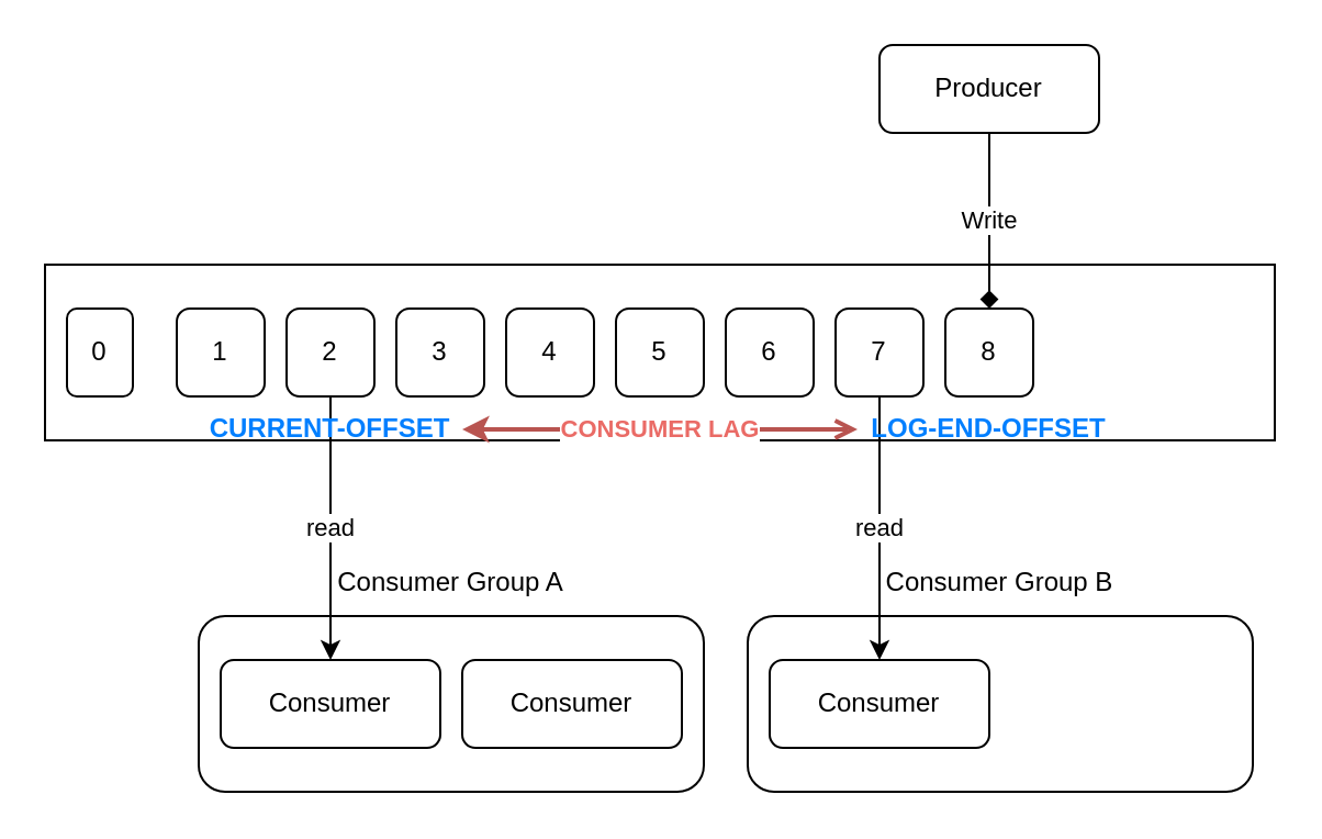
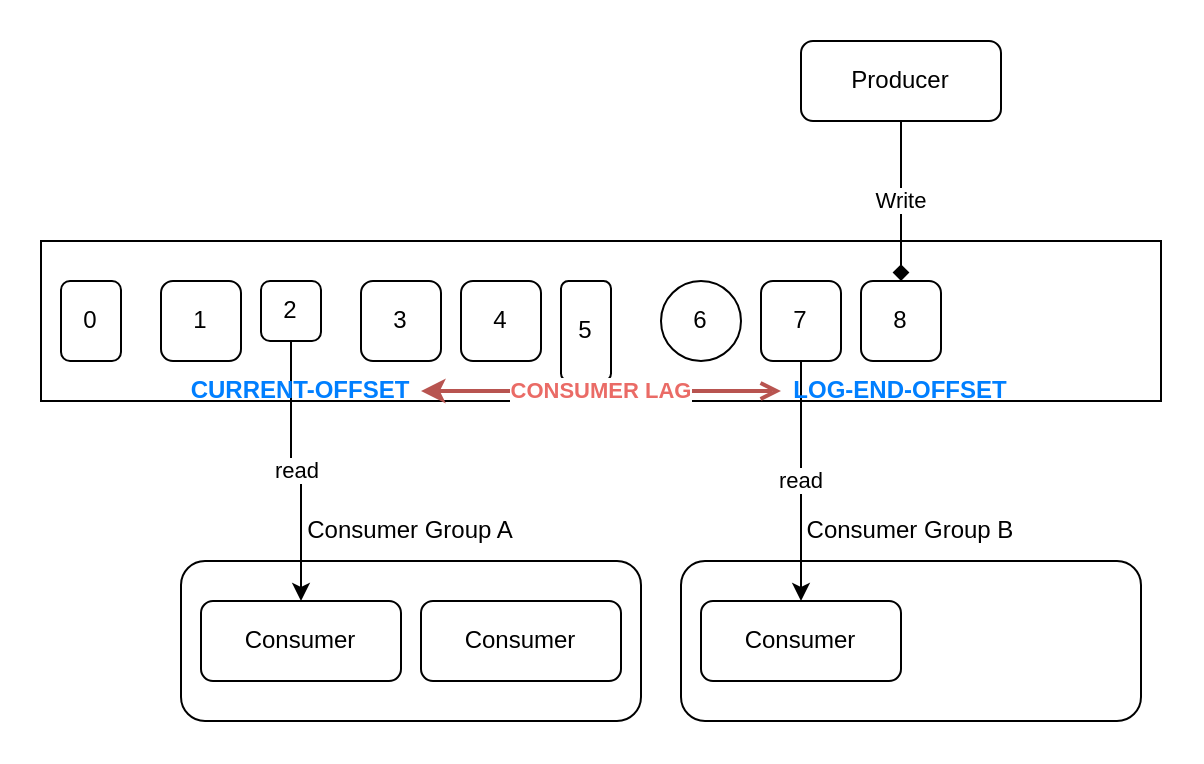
- <mxCell id="8" value="2" style="rounded=1;whiteSpace=wrap;html=1;" parent="1" vertex="1"><mxGeometry x="130" y="140" width="40" height="40" as="geometry" /></mxCell>
+ <mxCell id="8" value="2" style="rounded=1;whiteSpace=wrap;html=1;" parent="1" vertex="1"><mxGeometry x="130" y="140" width="30" height="30" as="geometry" /></mxCell>
- <mxCell id="11" value="5" style="rounded=1;whiteSpace=wrap;html=1;" parent="1" vertex="1"><mxGeometry x="280" y="140" width="40" height="40" as="geometry" /></mxCell>
+ <mxCell id="11" value="5" style="rounded=1;whiteSpace=wrap;html=1;" parent="1" vertex="1"><mxGeometry x="280" y="140" width="25" height="50" as="geometry" /></mxCell>
- <mxCell id="12" value="6" style="rounded=1;whiteSpace=wrap;html=1;" parent="1" vertex="1"><mxGeometry x="330" y="140" width="40" height="40" as="geometry" /></mxCell>
+ <mxCell id="12" value="6" style="ellipse;whiteSpace=wrap;html=1;" parent="1" vertex="1"><mxGeometry x="330" y="140" width="40" height="40" as="geometry" /></mxCell>
